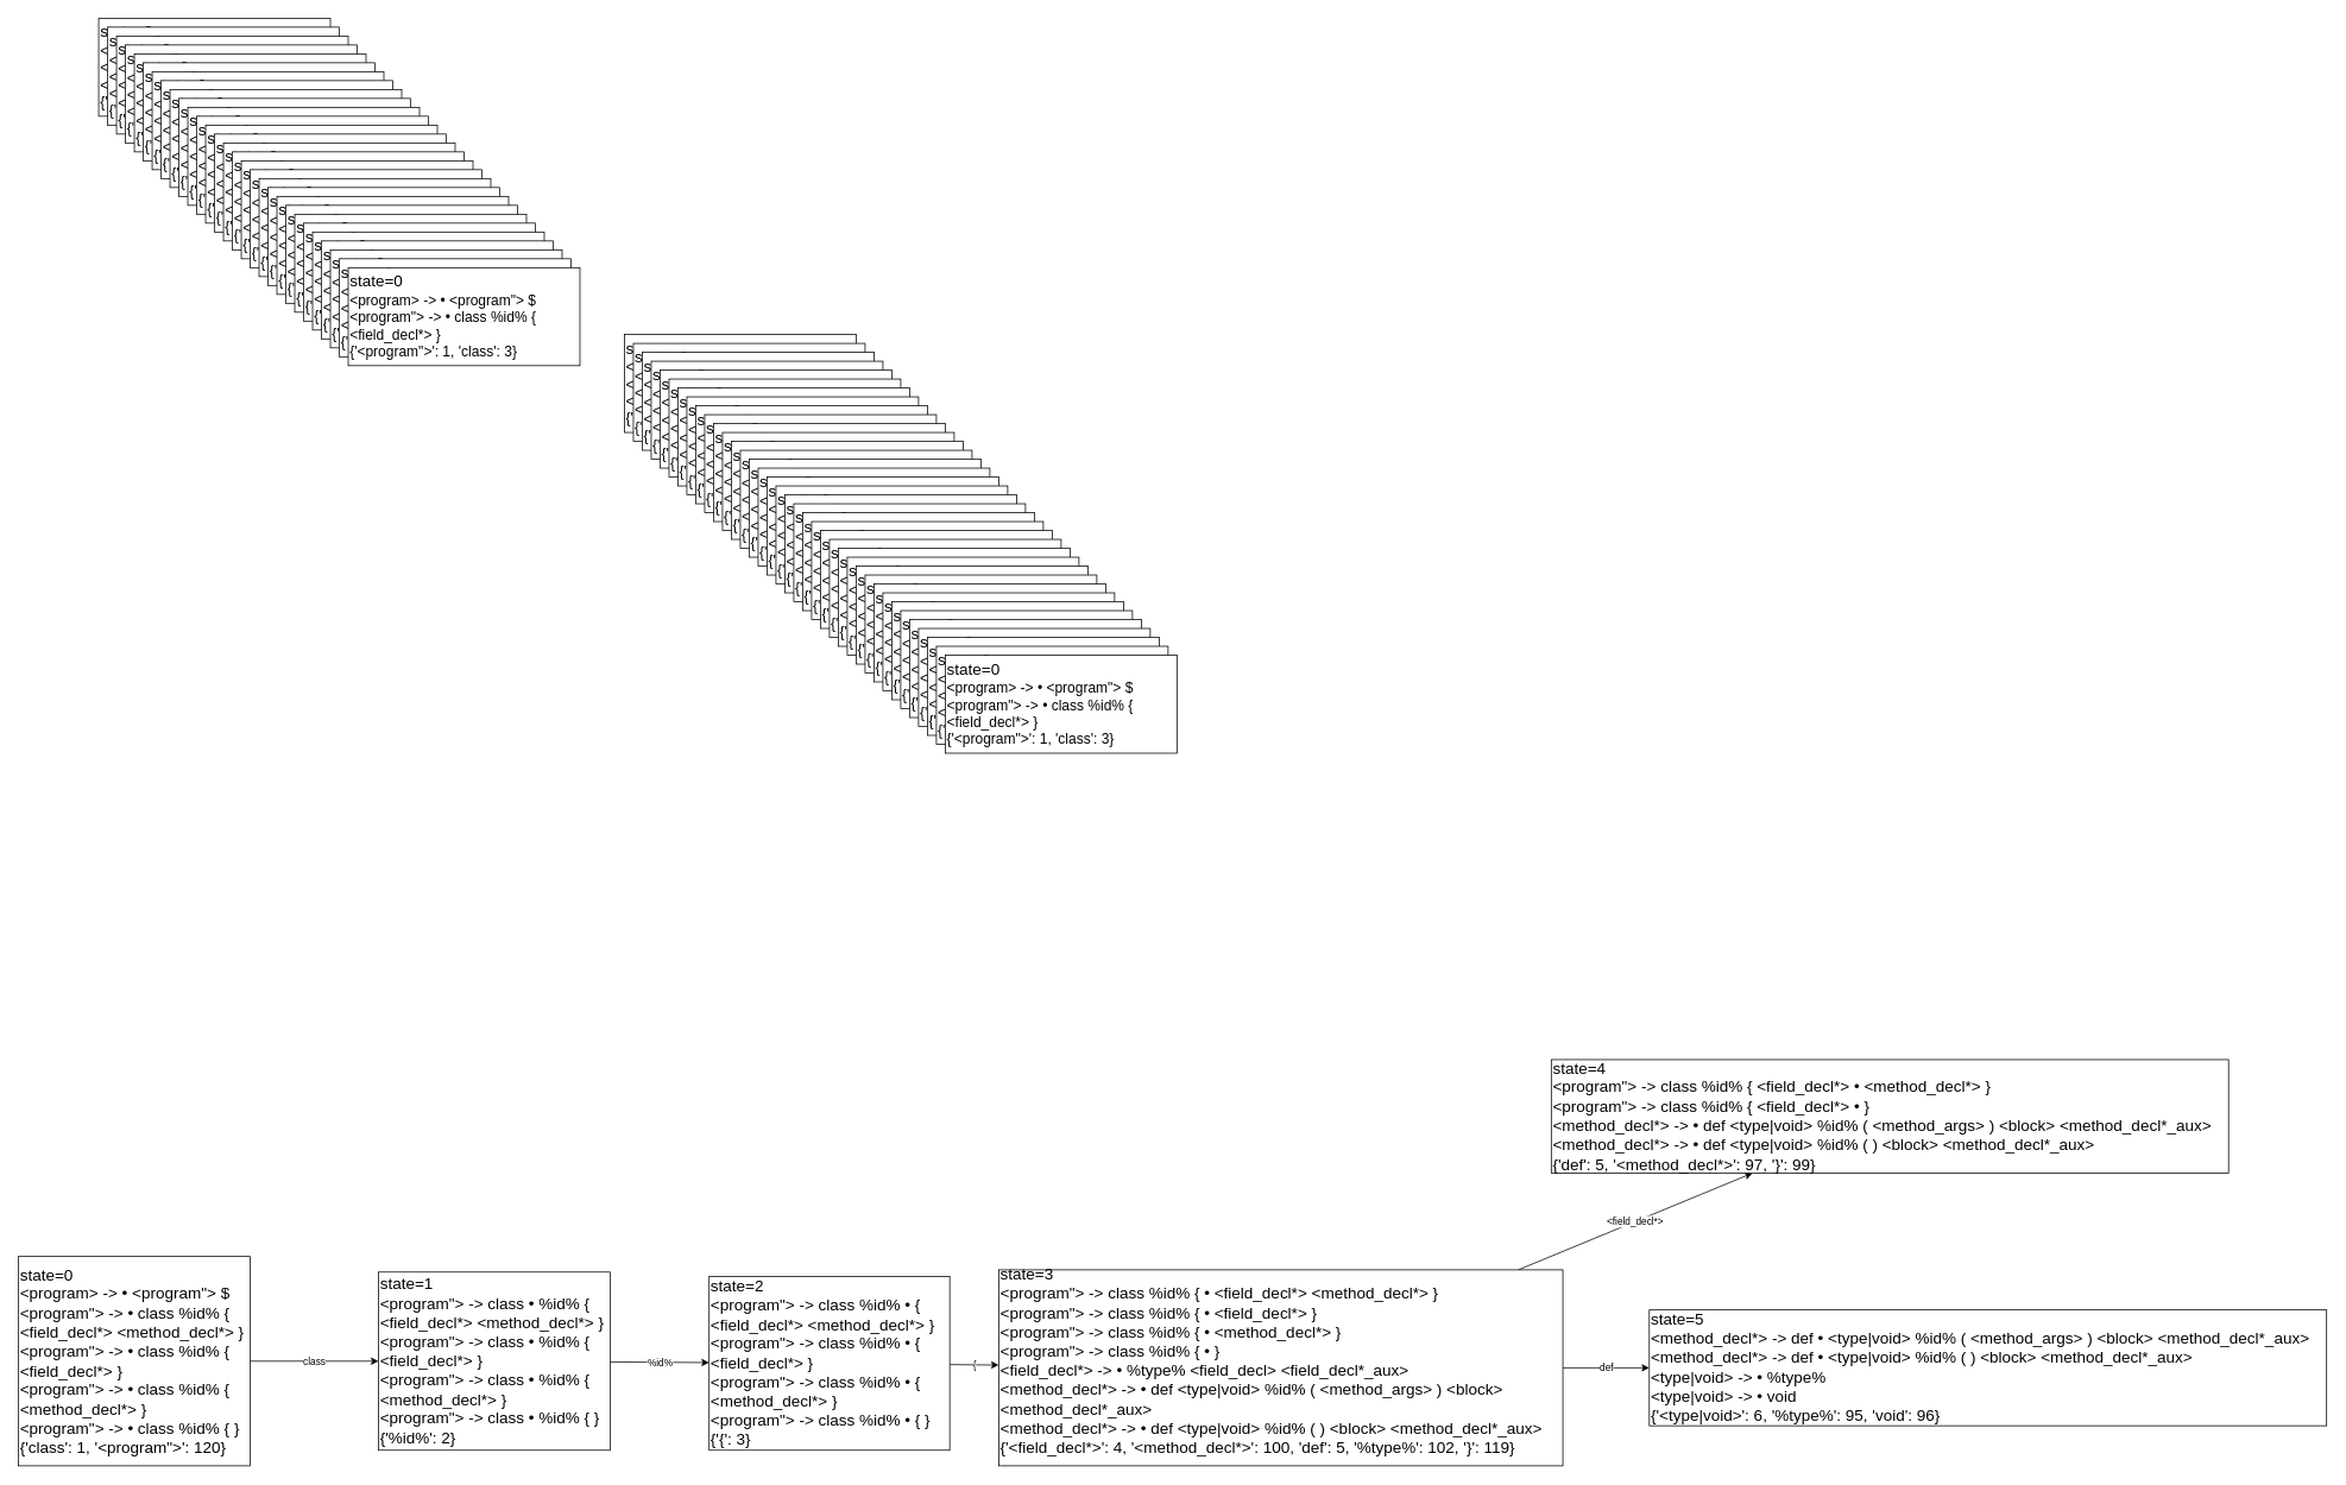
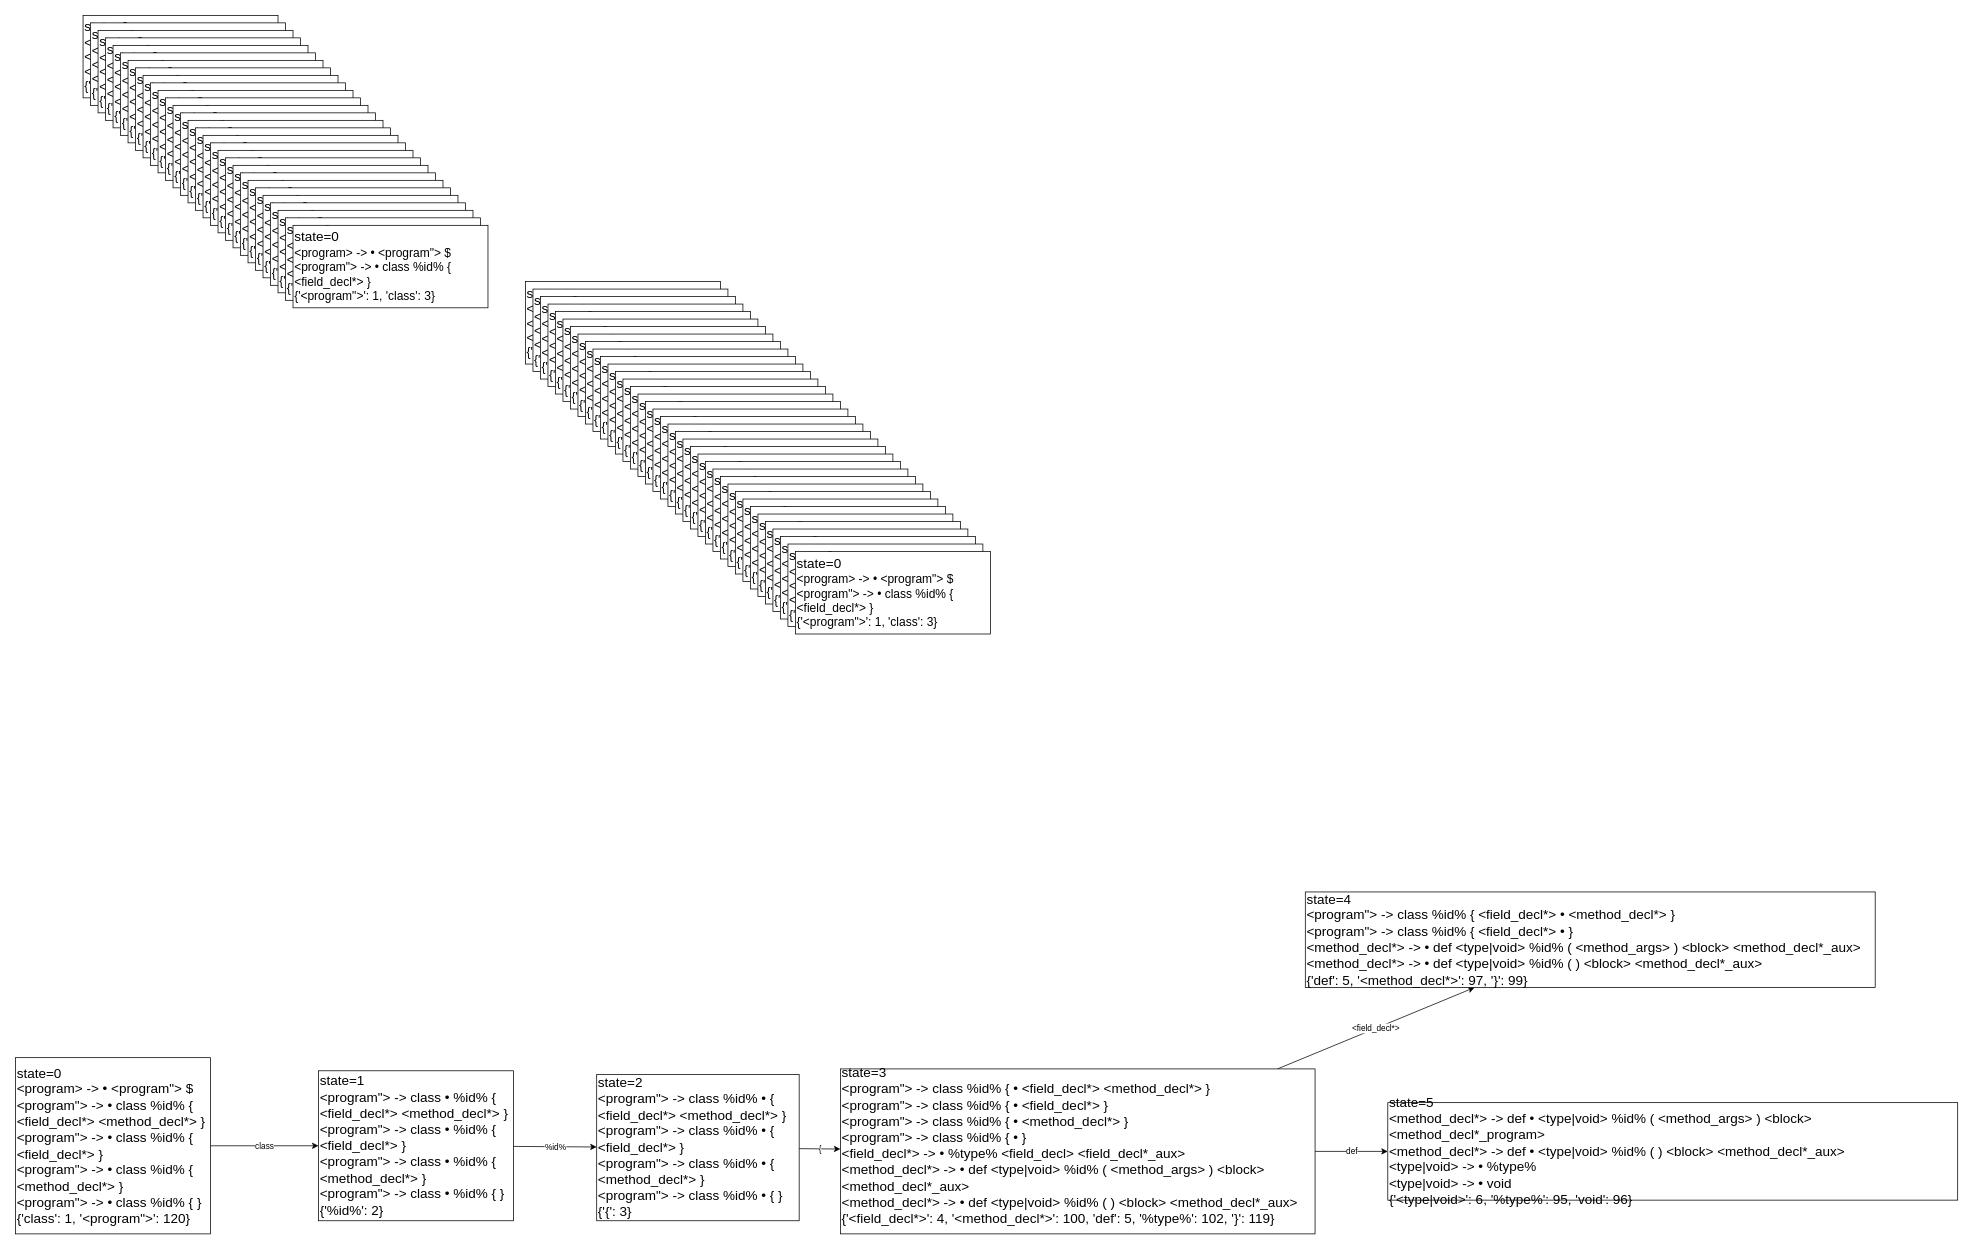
- <mxCell id="78" value="&lt;div&gt;&lt;span style=&quot;font-size: 18px&quot;&gt;state=5&lt;/span&gt;&lt;/div&gt;&lt;div&gt;&lt;span style=&quot;font-size: 18px&quot;&gt;&amp;lt;method_decl*&amp;gt; -&amp;gt; def • &amp;lt;type|void&amp;gt; %id% ( &amp;lt;method_args&amp;gt; ) &amp;lt;block&amp;gt; &amp;lt;method_decl*_aux&amp;gt;&lt;/span&gt;&lt;/div&gt;&lt;div&gt;&lt;span style=&quot;font-size: 18px&quot;&gt;&amp;lt;method_decl*&amp;gt; -&amp;gt; def • &amp;lt;type|void&amp;gt; %id% ( ) &amp;lt;block&amp;gt; &amp;lt;method_decl*_aux&amp;gt;&lt;/span&gt;&lt;/div&gt;&lt;div&gt;&lt;span style=&quot;font-size: 18px&quot;&gt;&amp;lt;type|void&amp;gt; -&amp;gt; • %type%&lt;/span&gt;&lt;/div&gt;&lt;div&gt;&lt;span style=&quot;font-size: 18px&quot;&gt;&amp;lt;type|void&amp;gt; -&amp;gt; • void&lt;/span&gt;&lt;/div&gt;&lt;div&gt;&lt;span style=&quot;font-size: 18px&quot;&gt;{'&amp;lt;type|void&amp;gt;': 6, '%type%': 95, 'void': 96}&lt;/span&gt;&lt;/div&gt;" style="rounded=0;whiteSpace=wrap;html=1;fillColor=#FFFFFF;align=left;" vertex="1" parent="1"><mxGeometry x="1850" y="1470" width="760" height="130" as="geometry" /></mxCell>
+ <mxCell id="78" value="&lt;div&gt;&lt;span style=&quot;font-size: 18px&quot;&gt;state=5&lt;/span&gt;&lt;/div&gt;&lt;div&gt;&lt;span style=&quot;font-size: 18px&quot;&gt;&amp;lt;method_decl*&amp;gt; -&amp;gt; def • &amp;lt;type|void&amp;gt; %id% ( &amp;lt;method_args&amp;gt; ) &amp;lt;block&amp;gt; &amp;lt;method_decl*_program&amp;gt;&lt;/span&gt;&lt;/div&gt;&lt;div&gt;&lt;span style=&quot;font-size: 18px&quot;&gt;&amp;lt;method_decl*&amp;gt; -&amp;gt; def • &amp;lt;type|void&amp;gt; %id% ( ) &amp;lt;block&amp;gt; &amp;lt;method_decl*_aux&amp;gt;&lt;/span&gt;&lt;/div&gt;&lt;div&gt;&lt;span style=&quot;font-size: 18px&quot;&gt;&amp;lt;type|void&amp;gt; -&amp;gt; • %type%&lt;/span&gt;&lt;/div&gt;&lt;div&gt;&lt;span style=&quot;font-size: 18px&quot;&gt;&amp;lt;type|void&amp;gt; -&amp;gt; • void&lt;/span&gt;&lt;/div&gt;&lt;div&gt;&lt;span style=&quot;font-size: 18px&quot;&gt;{'&amp;lt;type|void&amp;gt;': 6, '%type%': 95, 'void': 96}&lt;/span&gt;&lt;/div&gt;" style="rounded=0;whiteSpace=wrap;html=1;fillColor=#FFFFFF;align=left;" vertex="1" parent="1"><mxGeometry x="1850" y="1470" width="760" height="130" as="geometry" /></mxCell>
